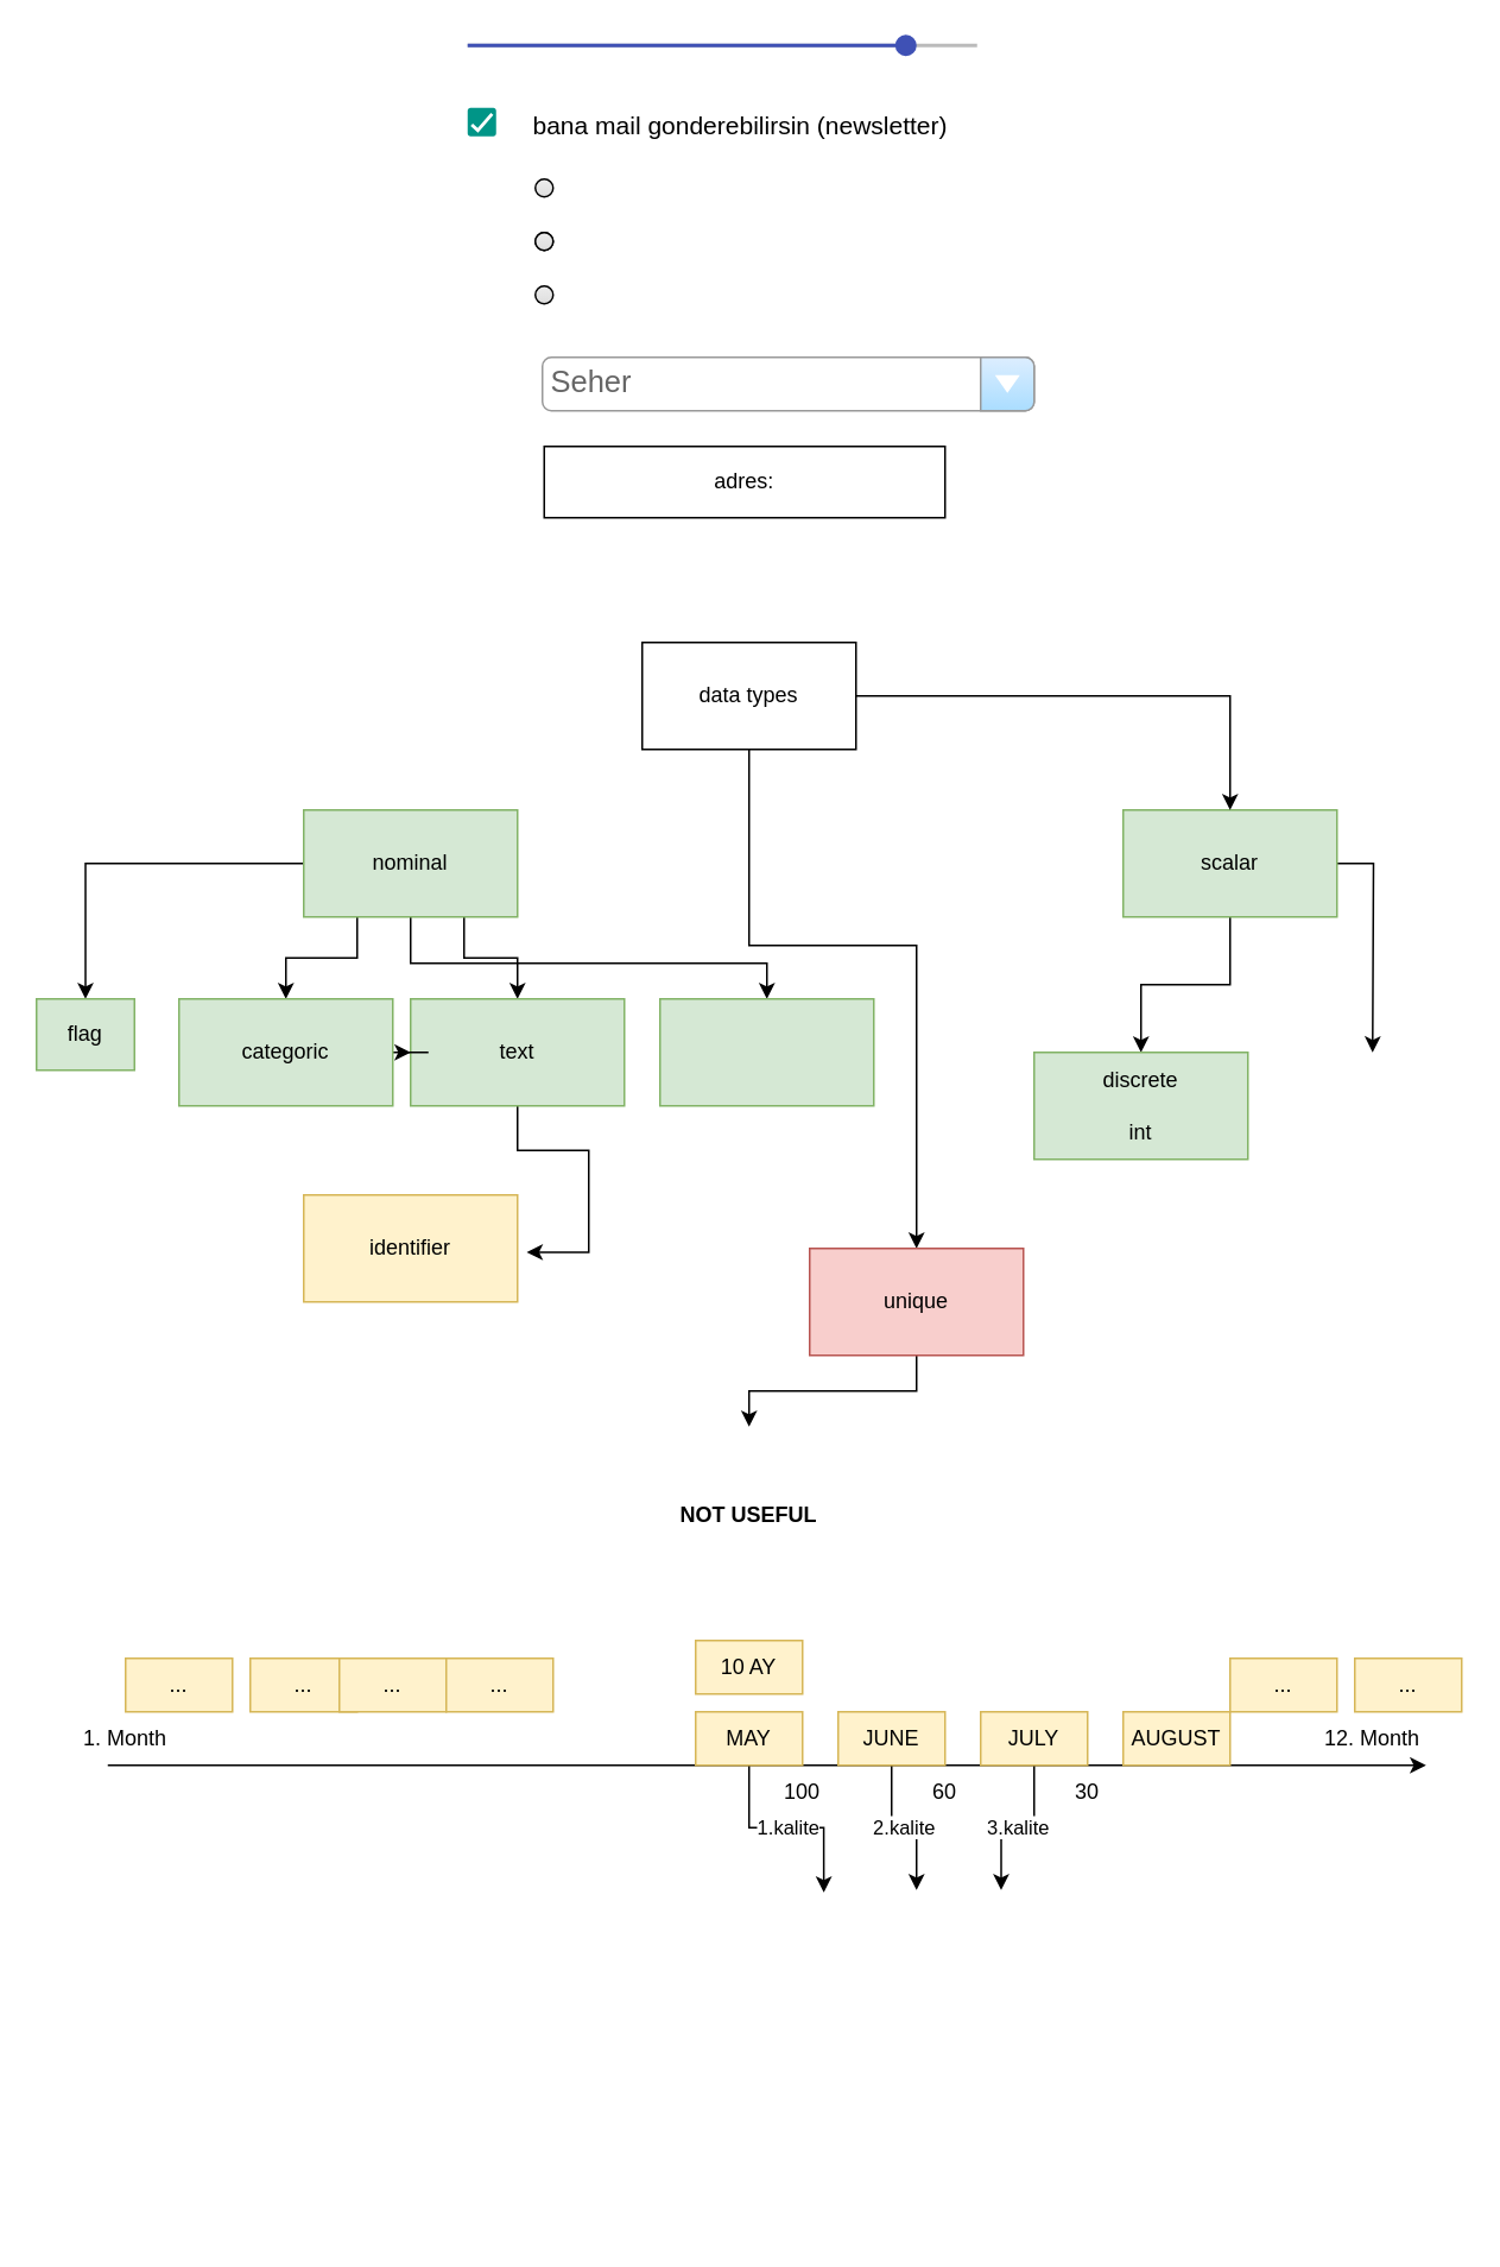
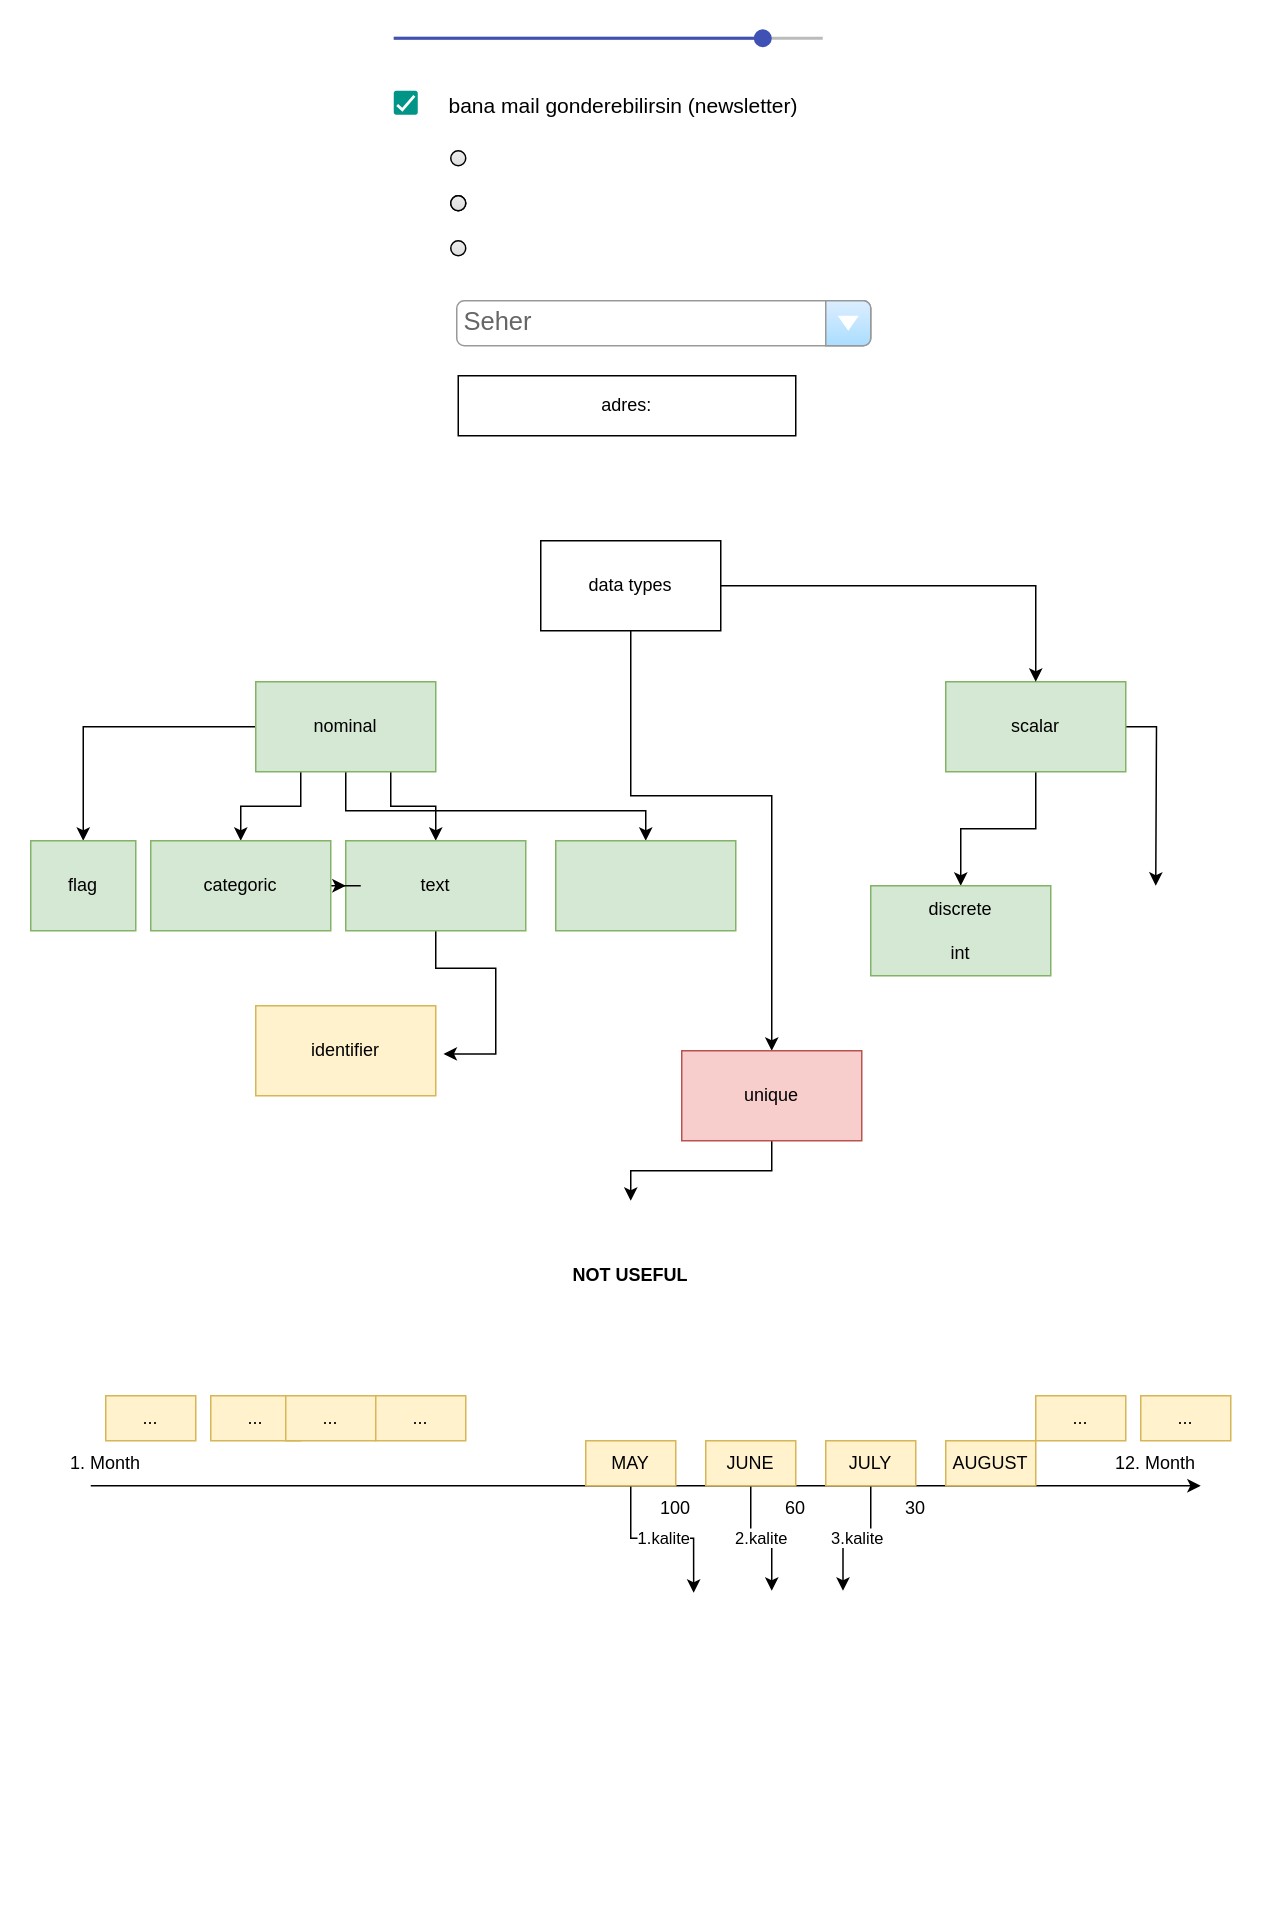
- <mxCell id="29" value="flag" style="rounded=0;whiteSpace=wrap;html=1;fillColor=#d5e8d4;strokeColor=#82b366;" vertex="1" parent="1"><mxGeometry x="20" y="560" width="55" height="40" as="geometry" /></mxCell>
+ <mxCell id="29" value="flag" style="rounded=0;whiteSpace=wrap;html=1;fillColor=#d5e8d4;strokeColor=#82b366;" vertex="1" parent="1"><mxGeometry x="20" y="560" width="70" height="60" as="geometry" /></mxCell>
- <mxCell id="50" value="10 AY" style="text;html=1;strokeColor=#d6b656;fillColor=#fff2cc;align=center;verticalAlign=middle;whiteSpace=wrap;rounded=0;" vertex="1" parent="1"><mxGeometry x="390" y="920" width="60" height="30" as="geometry" /></mxCell>
